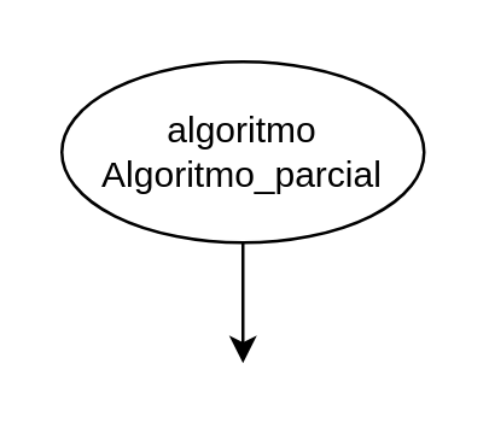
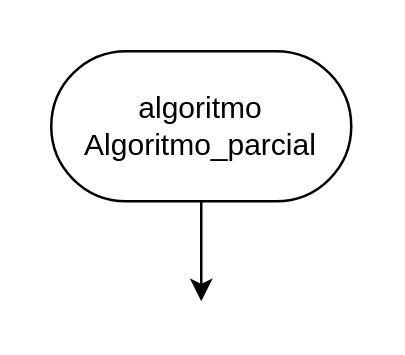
- <mxCell id="2" value="algoritmo Algoritmo_parcial" style="ellipse;whiteSpace=wrap;html=1;arcSize=50;" vertex="1" parent="1"><mxGeometry x="20" width="120" height="60" as="geometry" y="20" /></mxCell>
+ <mxCell id="2" value="algoritmo Algoritmo_parcial" style="rounded=1;whiteSpace=wrap;html=1;arcSize=50;" vertex="1" parent="1"><mxGeometry x="20" width="120" height="60" as="geometry" y="20" /></mxCell>
